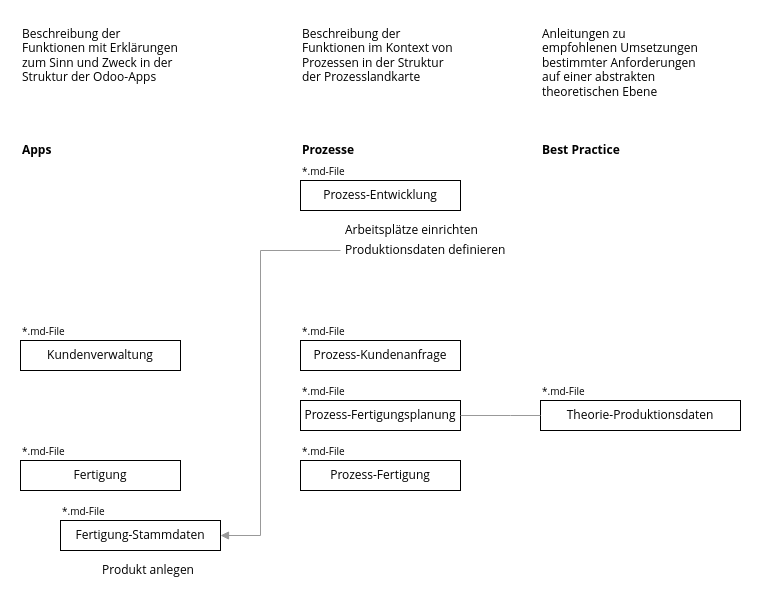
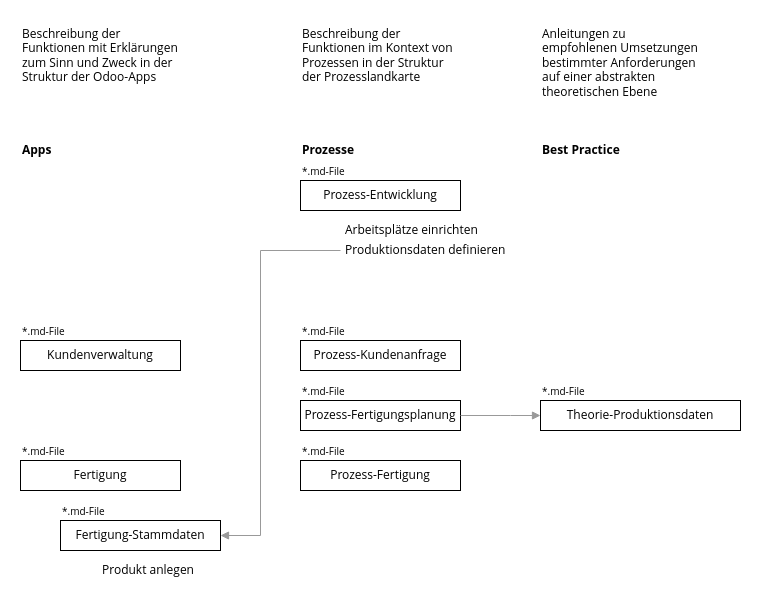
- <mxCell id="27" value="" style="endArrow=none;html=1;fontFamily=Open Sans;fontSize=10;entryX=0;entryY=0.5;entryDx=0;entryDy=0;edgeStyle=orthogonalEdgeStyle;rounded=0;endFill=1;exitX=1;exitY=0.5;exitDx=0;exitDy=0;strokeColor=#999999;" parent="1" source="7" target="25" edge="1"><mxGeometry width="50" height="50" relative="1" as="geometry"><mxPoint x="660" y="250" as="sourcePoint" /><mxPoint x="270" y="545" as="targetPoint" /><Array as="points"><mxPoint x="510" y="415" /><mxPoint x="510" y="415" /></Array></mxGeometry></mxCell>
+ <mxCell id="27" value="" style="endArrow=block;html=1;fontFamily=Open Sans;fontSize=10;entryX=0;entryY=0.5;entryDx=0;entryDy=0;edgeStyle=orthogonalEdgeStyle;rounded=0;endFill=1;exitX=1;exitY=0.5;exitDx=0;exitDy=0;strokeColor=#999999;" parent="1" source="7" target="25" edge="1"><mxGeometry width="50" height="50" relative="1" as="geometry"><mxPoint x="660" y="250" as="sourcePoint" /><mxPoint x="270" y="545" as="targetPoint" /><Array as="points"><mxPoint x="510" y="415" /><mxPoint x="510" y="415" /></Array></mxGeometry></mxCell>
